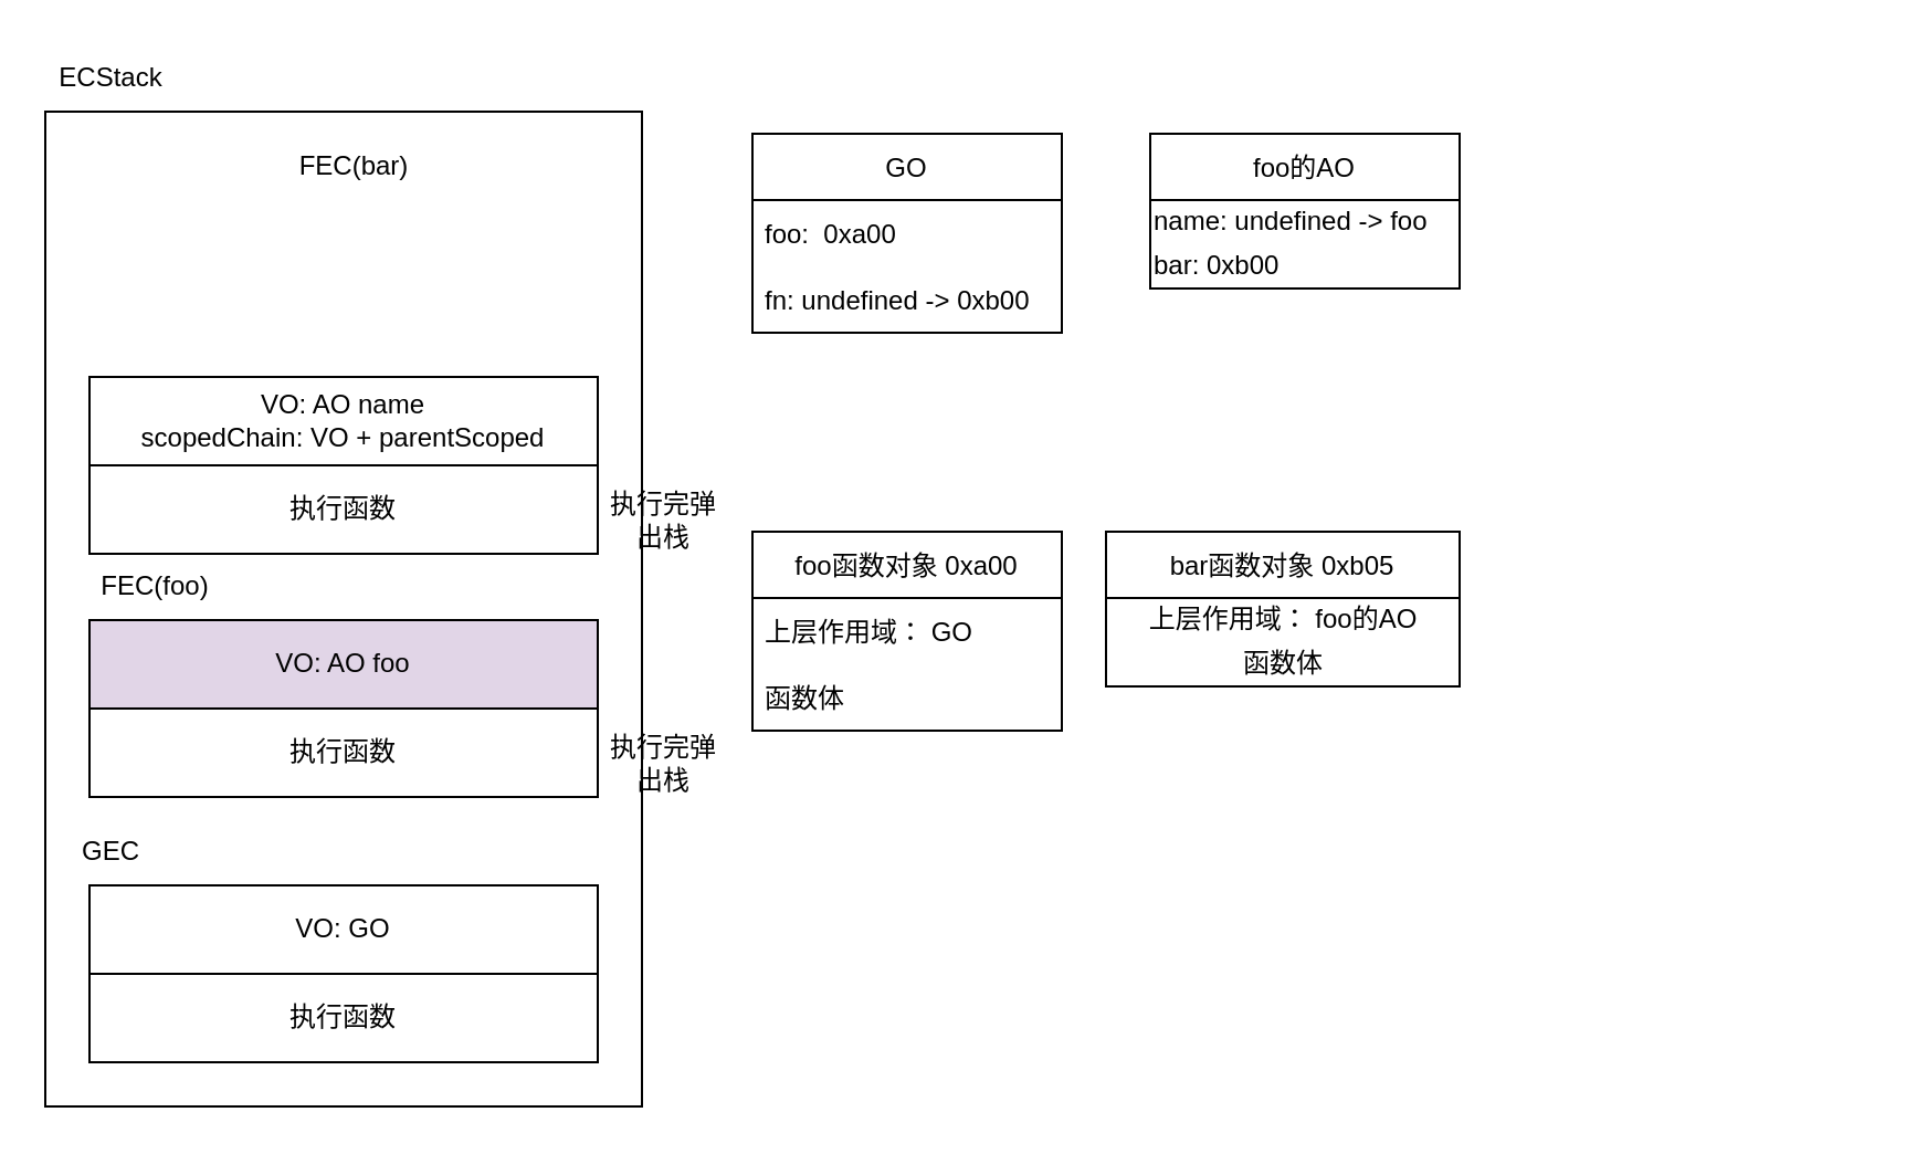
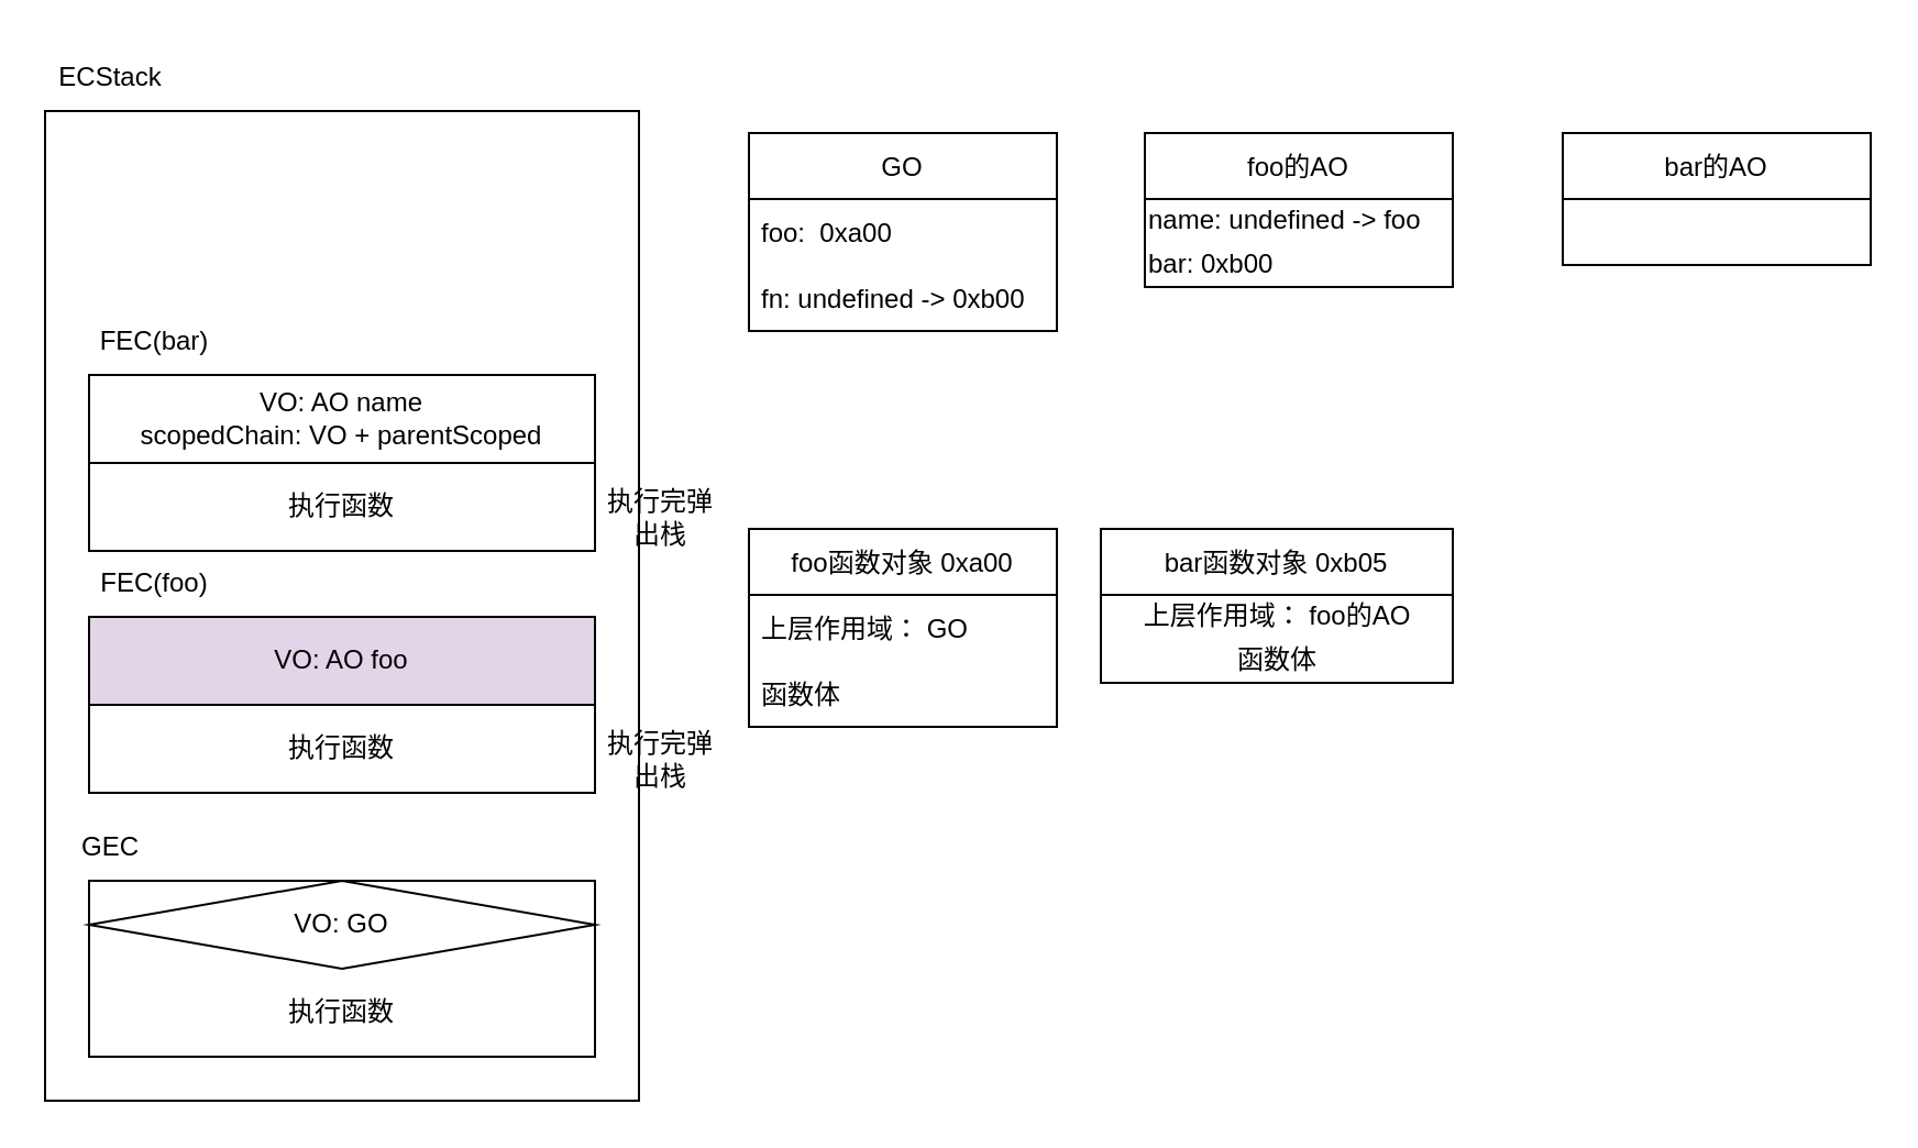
- <mxCell id="27" value="FEC(bar)" style="text;html=1;strokeColor=none;fillColor=none;align=center;verticalAlign=middle;whiteSpace=wrap;rounded=0;" parent="1" vertex="1"><mxGeometry x="130" y="60" width="60" height="30" as="geometry" /></mxCell>
+ <mxCell id="27" value="FEC(bar)" style="text;html=1;strokeColor=none;fillColor=none;align=center;verticalAlign=middle;whiteSpace=wrap;rounded=0;" parent="1" vertex="1"><mxGeometry x="40" y="140" width="60" height="30" as="geometry" /></mxCell>
+ <mxCell id="30" value="bar的AO" style="swimlane;fontStyle=0;childLayout=stackLayout;horizontal=1;startSize=30;horizontalStack=0;resizeParent=1;resizeParentMax=0;resizeLast=0;collapsible=1;marginBottom=0;" parent="1" vertex="1"><mxGeometry x="710" y="60" width="140" height="60" as="geometry" /></mxCell>
- <mxCell id="15" value="VO: GO" style="rounded=0;whiteSpace=wrap;html=1;" parent="1" vertex="1"><mxGeometry x="40" y="400" width="230" height="40" as="geometry" /></mxCell>
+ <mxCell id="15" value="VO: GO" style="rhombus;whiteSpace=wrap;html=1;" parent="1" vertex="1"><mxGeometry x="40" y="400" width="230" height="40" as="geometry" /></mxCell>
